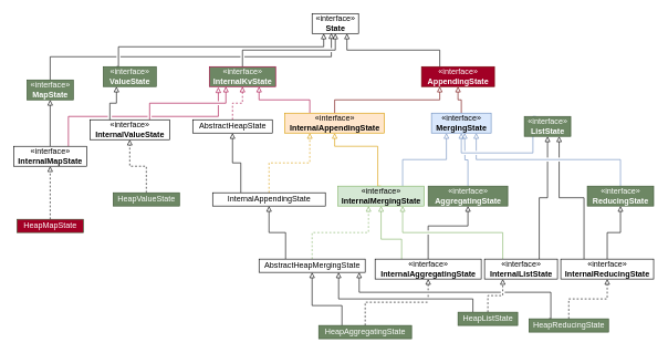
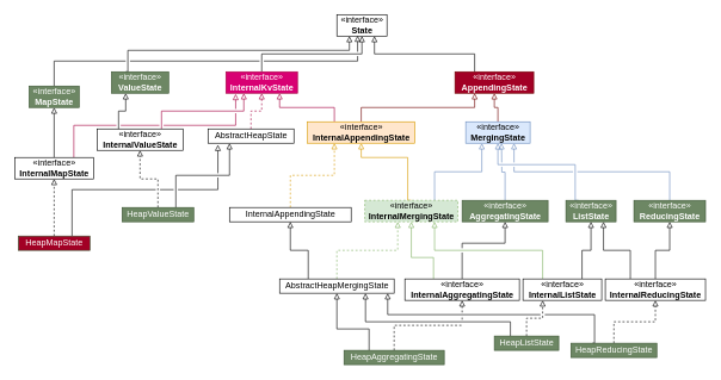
- <mxCell id="6" value="«interface»&lt;br&gt;&lt;b&gt;InternalKvState&lt;/b&gt;" style="html=1;shadow=0;fillColor=#6d8764;strokeColor=#A50040;fontColor=#ffffff;" vertex="1" parent="1"><mxGeometry x="315" y="100" width="100" height="30" as="geometry" /></mxCell>
+ <mxCell id="6" value="«interface»&lt;br&gt;&lt;b&gt;InternalKvState&lt;/b&gt;" style="html=1;shadow=0;fillColor=#d80073;strokeColor=#A50040;fontColor=#ffffff;" vertex="1" parent="1"><mxGeometry x="315" y="100" width="100" height="30" as="geometry" /></mxCell>
- <mxCell id="38" value="«interface»&lt;br&gt;&lt;b&gt;ListState&lt;/b&gt;" style="html=1;container=0;shadow=0;fillColor=#6d8764;strokeColor=#3A5431;fontColor=#ffffff;" vertex="1" parent="1"><mxGeometry x="790" y="175" width="70" height="30" as="geometry" /></mxCell>
+ <mxCell id="38" value="«interface»&lt;br&gt;&lt;b&gt;ListState&lt;/b&gt;" style="html=1;container=0;shadow=0;fillColor=#6d8764;strokeColor=#3A5431;fontColor=#ffffff;" vertex="1" parent="1"><mxGeometry x="790" y="280" width="70" height="30" as="geometry" /></mxCell>
+ <mxCell id="13" style="edgeStyle=orthogonalEdgeStyle;rounded=0;orthogonalLoop=1;jettySize=auto;html=1;exitX=0.75;exitY=0;exitDx=0;exitDy=0;entryX=0.25;entryY=1;entryDx=0;entryDy=0;startArrow=none;startFill=0;endArrow=block;endFill=0;endSize=6;strokeColor=#000000;jumpStyle=gap;" edge="1" parent="1" source="14" target="8"><mxGeometry relative="1" as="geometry" /></mxCell>
- <mxCell id="25" style="edgeStyle=orthogonalEdgeStyle;rounded=0;orthogonalLoop=1;jettySize=auto;html=1;exitX=0.25;exitY=0;exitDx=0;exitDy=0;startArrow=none;startFill=0;endArrow=block;endFill=0;endSize=6;strokeColor=#000000;jumpStyle=gap;" edge="1" parent="1" source="27" target="8"><mxGeometry relative="1" as="geometry" /></mxCell>
+ <mxCell id="61" style="edgeStyle=orthogonalEdgeStyle;rounded=0;jumpStyle=gap;orthogonalLoop=1;jettySize=auto;html=1;exitX=0.75;exitY=0;exitDx=0;exitDy=0;startArrow=none;startFill=0;endArrow=block;endFill=0;endSize=6;strokeColor=#000000;entryX=0.115;entryY=1.11;entryDx=0;entryDy=0;entryPerimeter=0;" edge="1" parent="1" source="62" target="8"><mxGeometry relative="1" as="geometry"><mxPoint x="270" y="210" as="targetPoint" /></mxGeometry></mxCell>
- <mxCell id="24" value="«interface»&lt;br&gt;&lt;b&gt;InternalMergingState&lt;/b&gt;" style="html=1;shadow=0;fillColor=#d5e8d4;strokeColor=#82b366;" vertex="1" parent="1"><mxGeometry x="509" y="280" width="130" height="30" as="geometry" /></mxCell>
+ <mxCell id="24" value="«interface»&lt;br&gt;&lt;b&gt;InternalMergingState&lt;/b&gt;" style="html=1;shadow=0;fillColor=#d5e8d4;strokeColor=#82b366;dashed=1;" vertex="1" parent="1"><mxGeometry x="509" y="280" width="130" height="30" as="geometry" /></mxCell>
